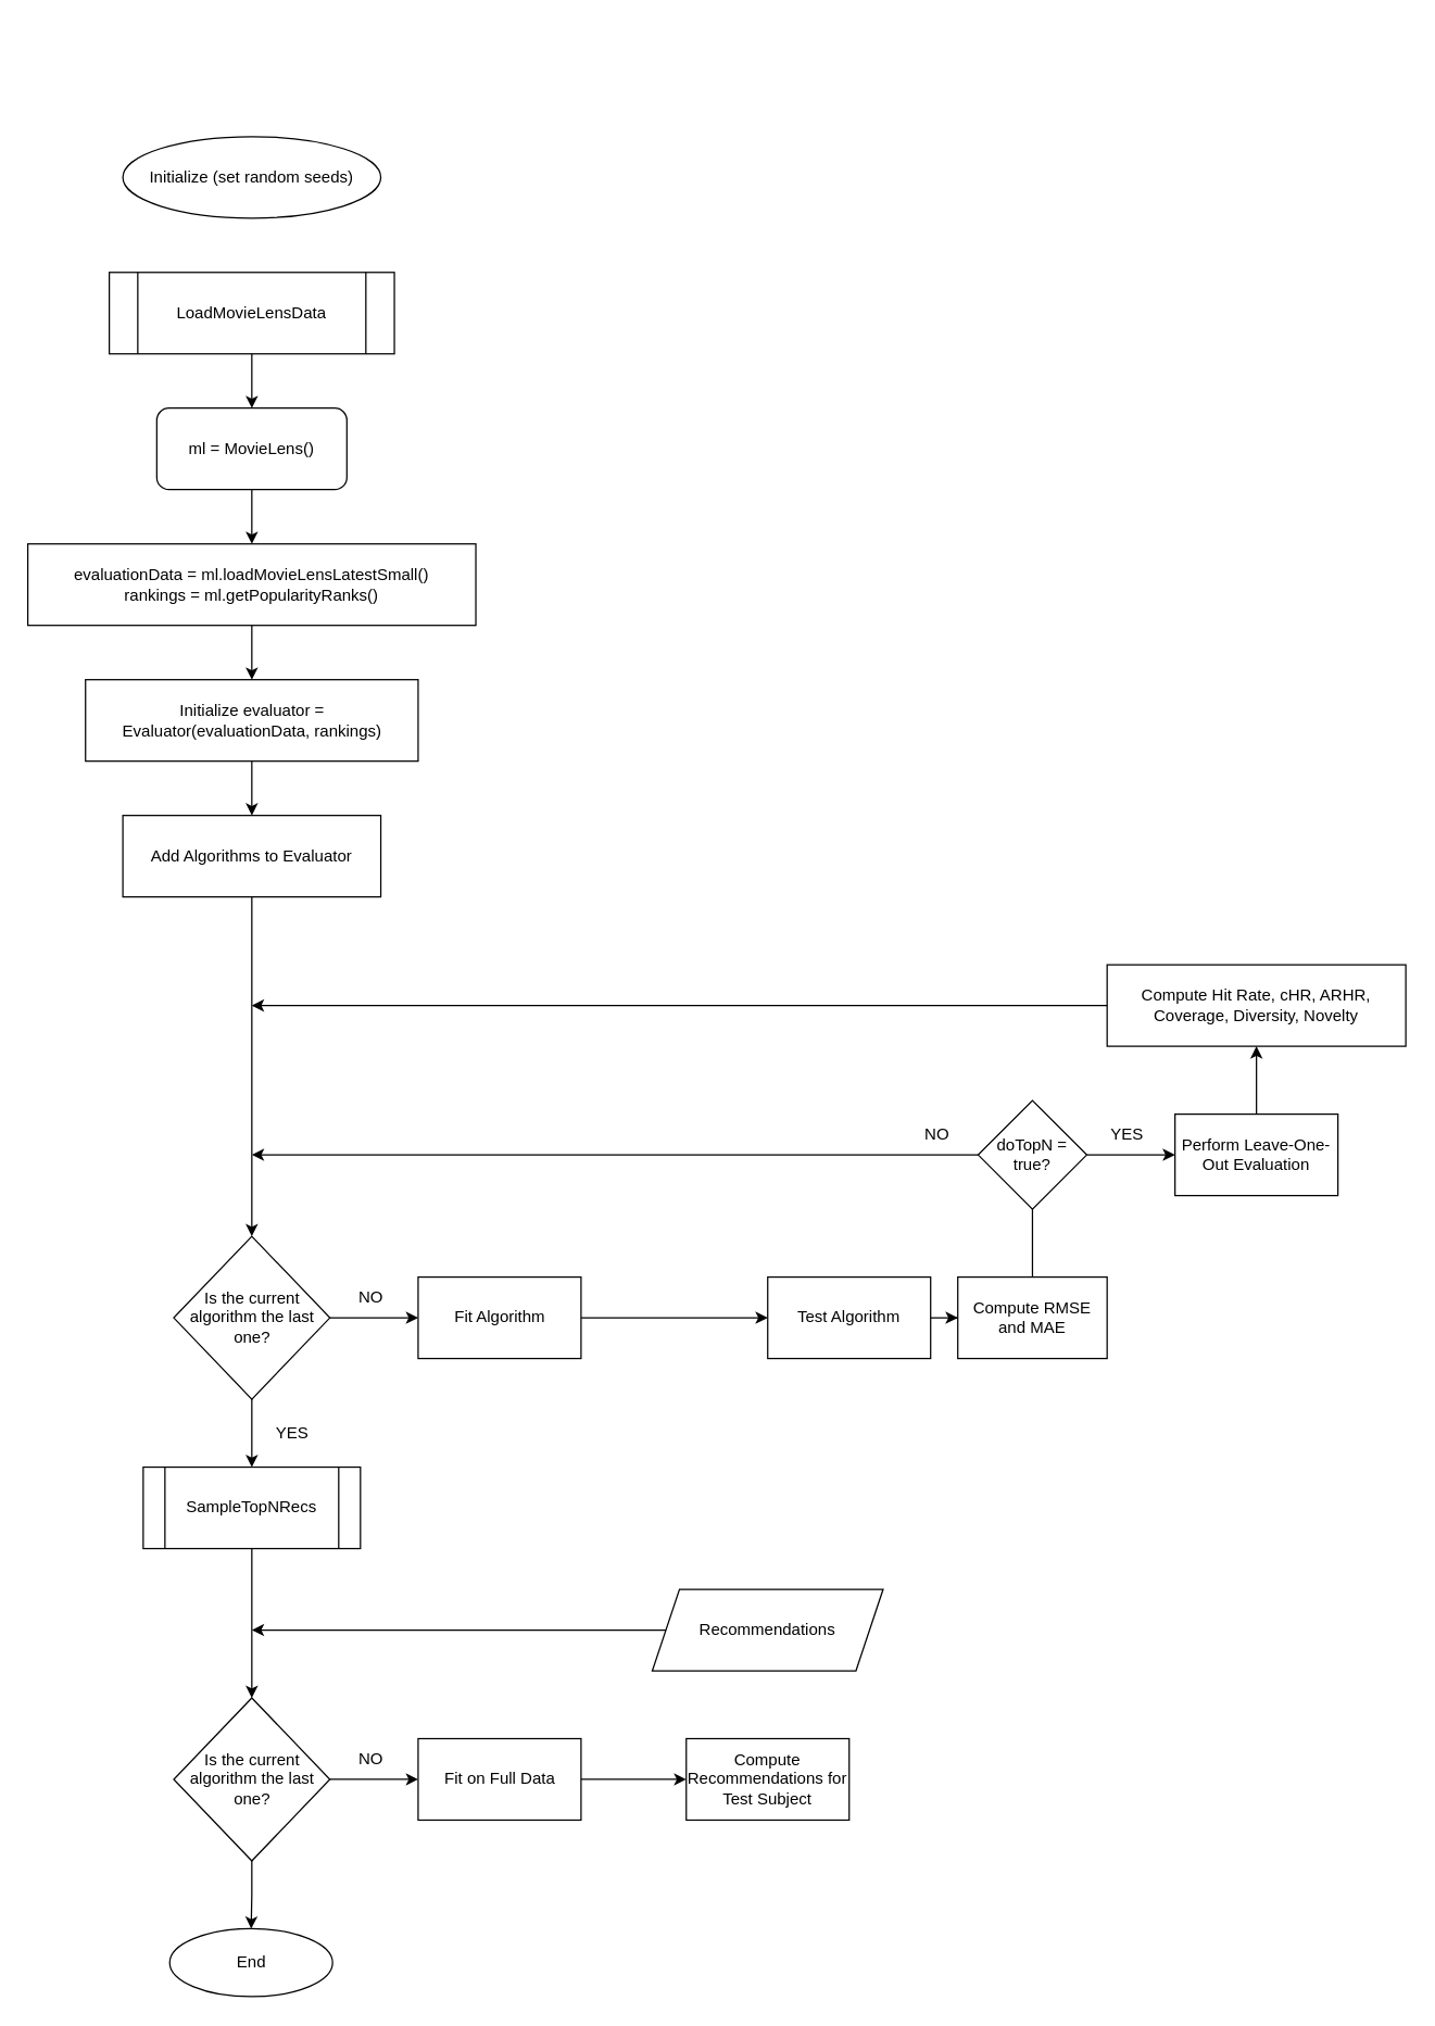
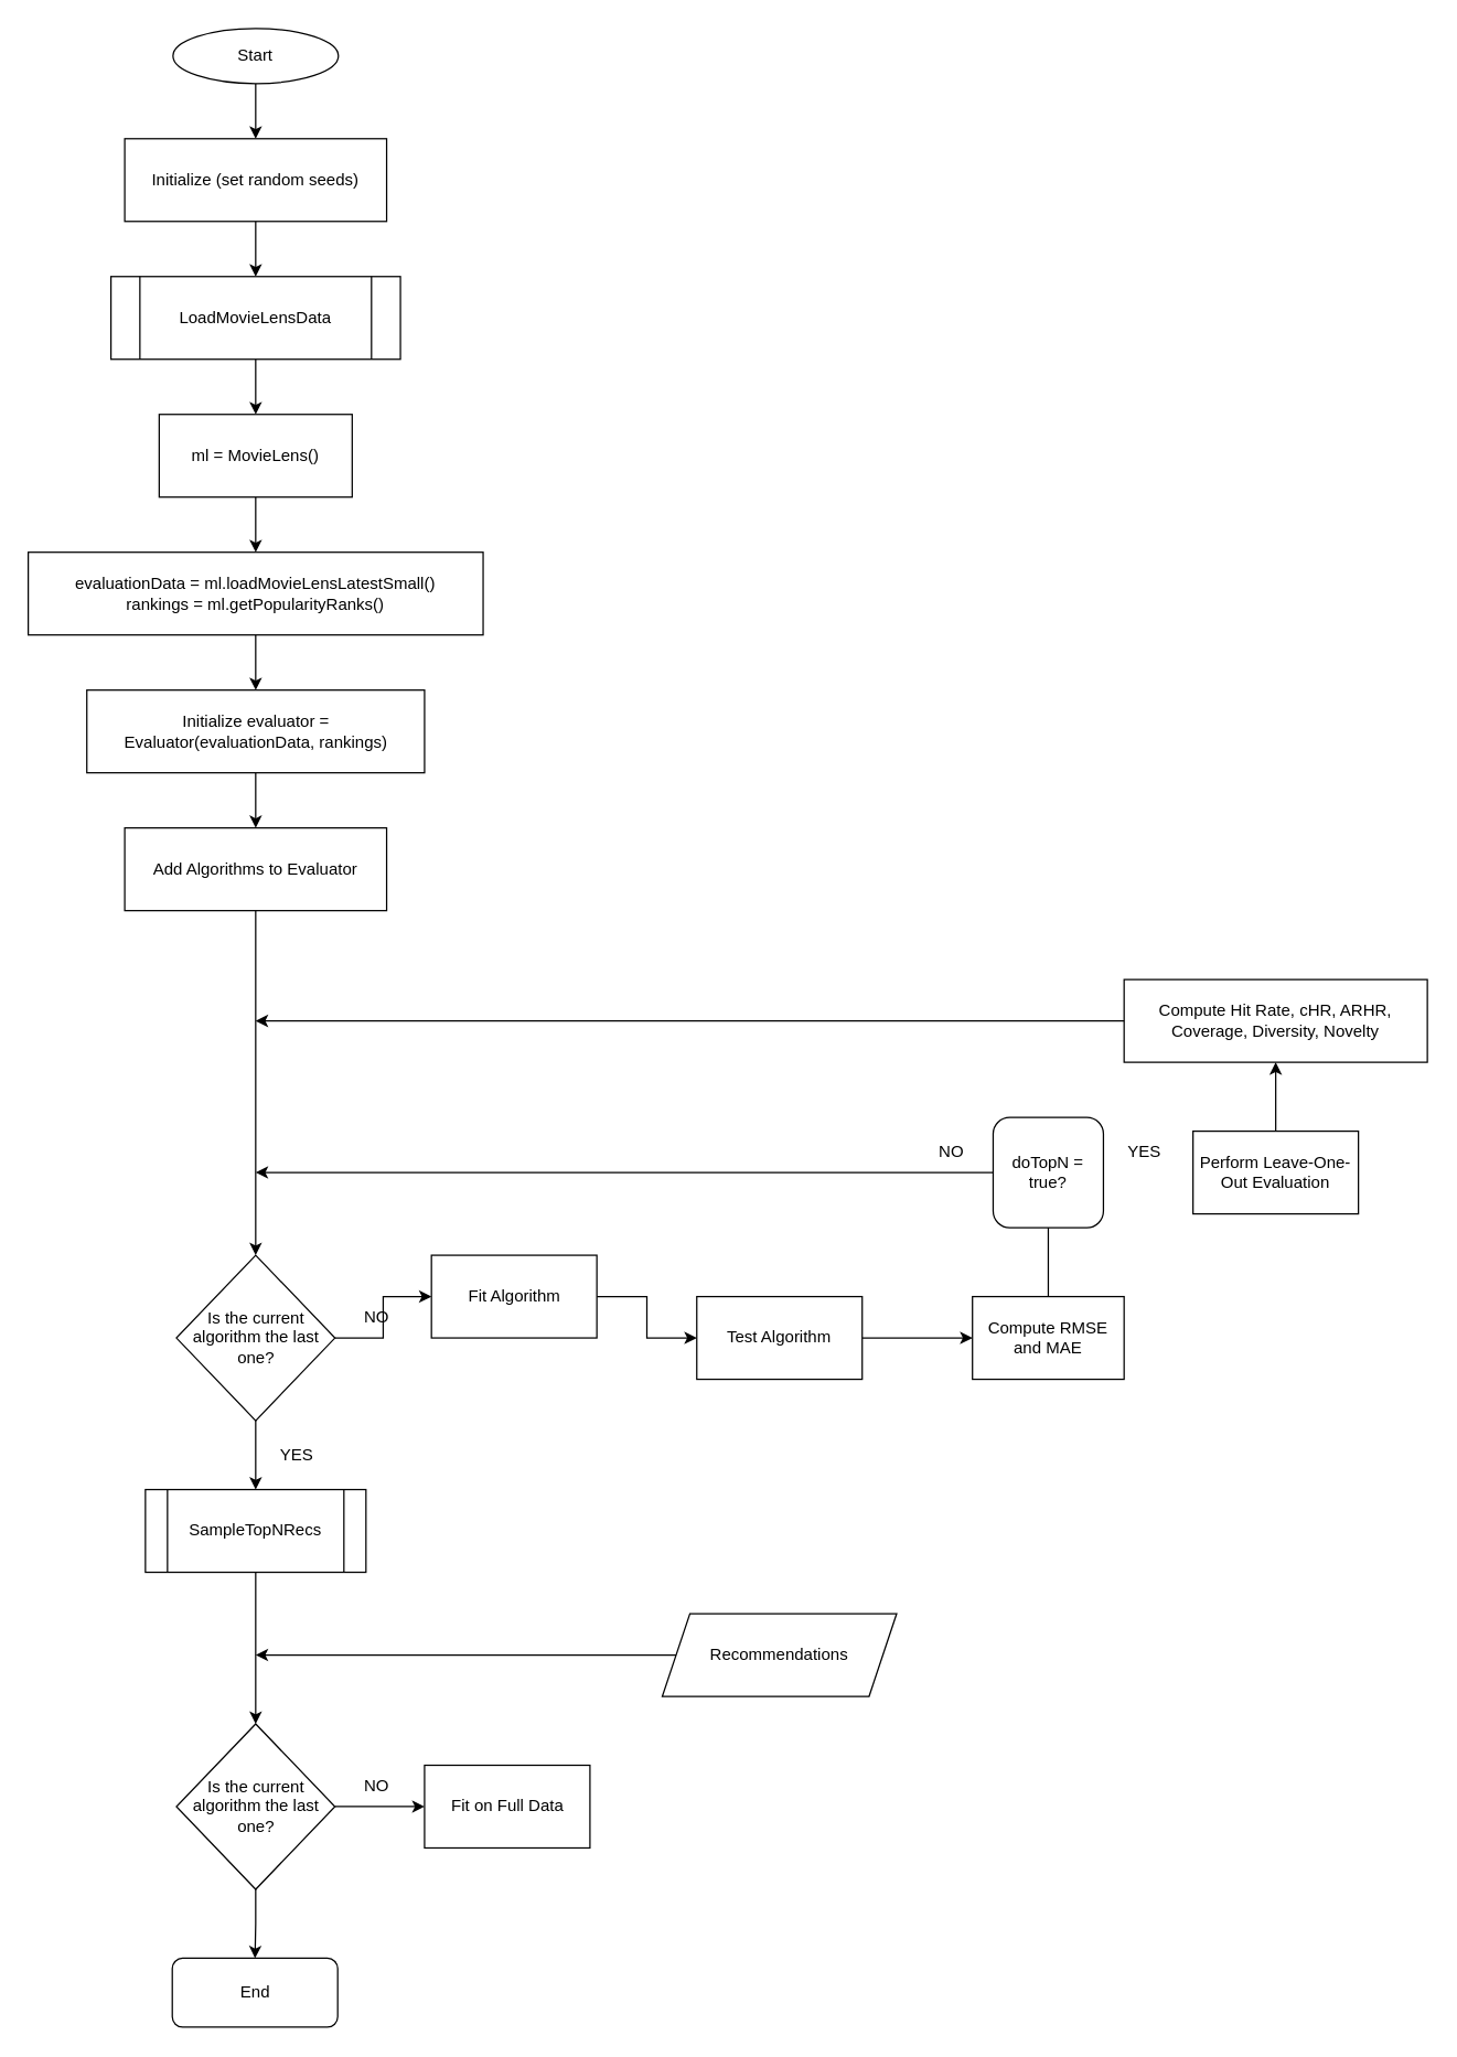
+ <mxCell id="3" value="Start" style="ellipse;whiteSpace=wrap;html=1;" vertex="1" parent="1"><mxGeometry x="125" y="20" width="120" height="40" as="geometry" /></mxCell>
+ <mxCell id="2" value="" style="edgeStyle=orthogonalEdgeStyle;rounded=0;orthogonalLoop=1;jettySize=auto;html=1;" edge="1" parent="1" source="3" target="6"><mxGeometry relative="1" as="geometry" /></mxCell>
- <mxCell id="6" value="Initialize (set random seeds)" style="ellipse;whiteSpace=wrap;html=1;" vertex="1" parent="1"><mxGeometry x="90" y="100" width="190" height="60" as="geometry" /></mxCell>
+ <mxCell id="6" value="Initialize (set random seeds)" style="rounded=0;whiteSpace=wrap;html=1;" vertex="1" parent="1"><mxGeometry x="90" y="100" width="190" height="60" as="geometry" /></mxCell>
+ <mxCell id="5" value="" style="edgeStyle=orthogonalEdgeStyle;rounded=0;orthogonalLoop=1;jettySize=auto;html=1;" edge="1" parent="1" source="6" target="8"><mxGeometry relative="1" as="geometry" /></mxCell>
- <mxCell id="10" value="ml = MovieLens()" style="whiteSpace=wrap;html=1;rounded=1;" vertex="1" parent="1"><mxGeometry x="115" y="300" width="140" height="60" as="geometry" /></mxCell>
+ <mxCell id="10" value="ml = MovieLens()" style="rounded=0;whiteSpace=wrap;html=1;" vertex="1" parent="1"><mxGeometry x="115" y="300" width="140" height="60" as="geometry" /></mxCell>
- <mxCell id="27" value="doTopN = true?" style="rhombus;whiteSpace=wrap;html=1;" vertex="1" parent="1"><mxGeometry x="720" y="810" width="80" height="80" as="geometry" /></mxCell>
+ <mxCell id="27" value="doTopN = true?" style="whiteSpace=wrap;html=1;rounded=1;" vertex="1" parent="1"><mxGeometry x="720" y="810" width="80" height="80" as="geometry" /></mxCell>
- <mxCell id="26" value="" style="edgeStyle=orthogonalEdgeStyle;rounded=0;orthogonalLoop=1;jettySize=auto;html=1;" edge="1" parent="1" source="27" target="29"><mxGeometry relative="1" as="geometry" /></mxCell>
- <mxCell id="21" value="Fit Algorithm" style="rounded=0;whiteSpace=wrap;html=1;" vertex="1" parent="1"><mxGeometry x="307.5" y="940" width="120" height="60" as="geometry" /></mxCell>
+ <mxCell id="21" value="Fit Algorithm" style="rounded=0;whiteSpace=wrap;html=1;" vertex="1" parent="1"><mxGeometry x="312.5" y="910" width="120" height="60" as="geometry" /></mxCell>
- <mxCell id="23" value="Test Algorithm" style="rounded=0;whiteSpace=wrap;html=1;" vertex="1" parent="1"><mxGeometry x="565" y="940" width="120" height="60" as="geometry" /></mxCell>
+ <mxCell id="23" value="Test Algorithm" style="rounded=0;whiteSpace=wrap;html=1;" vertex="1" parent="1"><mxGeometry x="505" y="940" width="120" height="60" as="geometry" /></mxCell>
- <mxCell id="42" style="edgeStyle=orthogonalEdgeStyle;rounded=0;orthogonalLoop=1;jettySize=auto;html=1;" edge="1" parent="1" source="43" target="44"><mxGeometry relative="1" as="geometry" /></mxCell>
- <mxCell id="44" value="Compute Recommendations for Test Subject" style="rounded=0;whiteSpace=wrap;html=1;" vertex="1" parent="1"><mxGeometry x="505" y="1280" width="120" height="60" as="geometry" /></mxCell>
- <mxCell id="4" value="End" style="ellipse;whiteSpace=wrap;html=1;" vertex="1" parent="1"><mxGeometry x="124.5" y="1420" width="120" height="50" as="geometry" /></mxCell>
+ <mxCell id="4" value="End" style="whiteSpace=wrap;html=1;rounded=1;" vertex="1" parent="1"><mxGeometry x="124.5" y="1420" width="120" height="50" as="geometry" /></mxCell>
